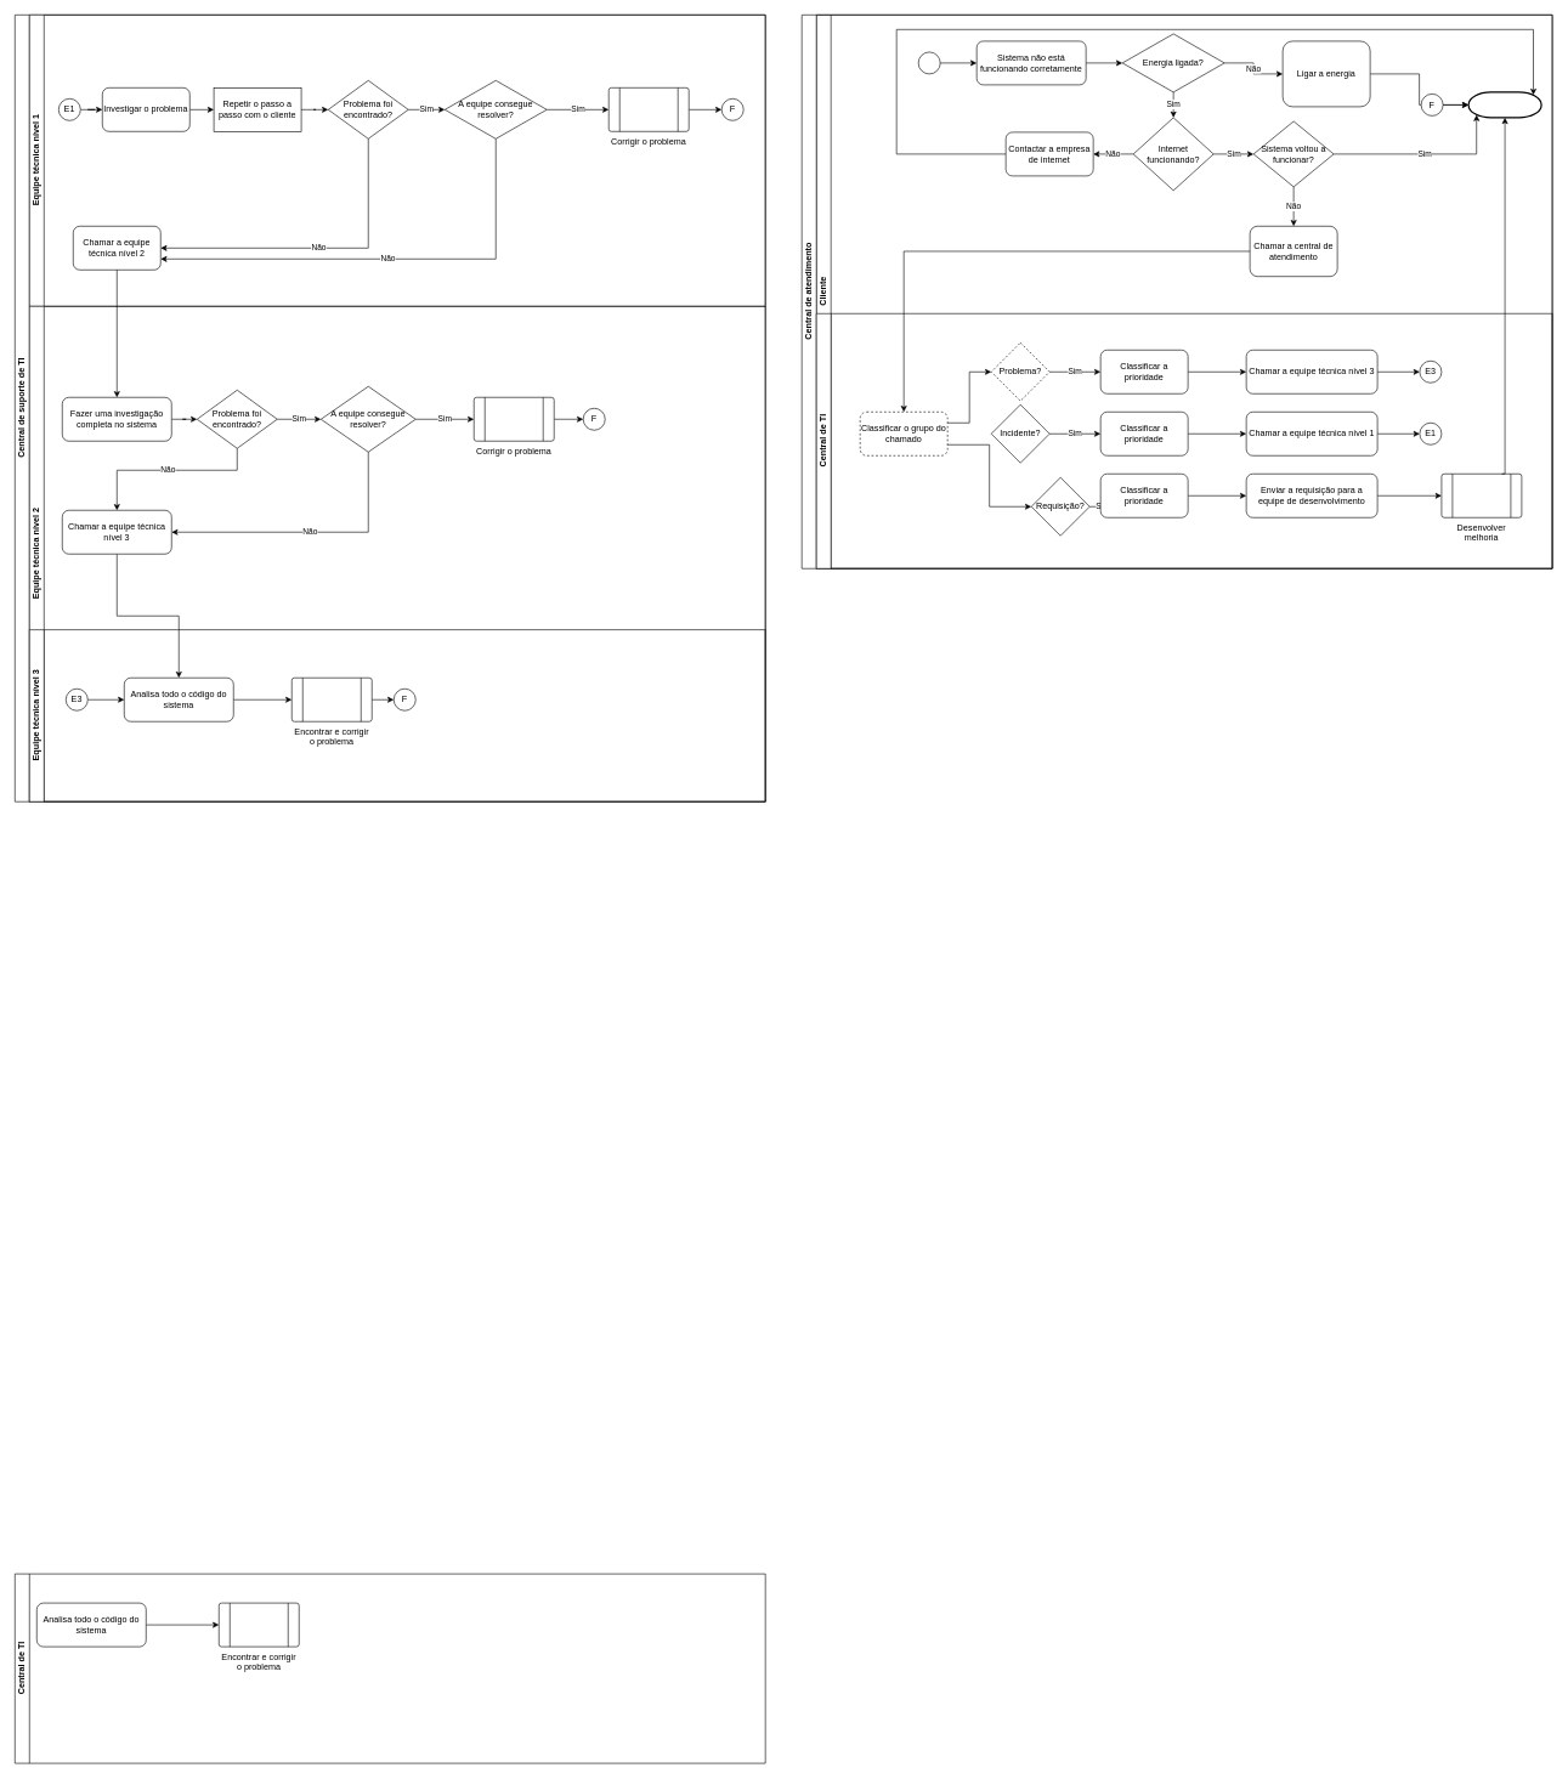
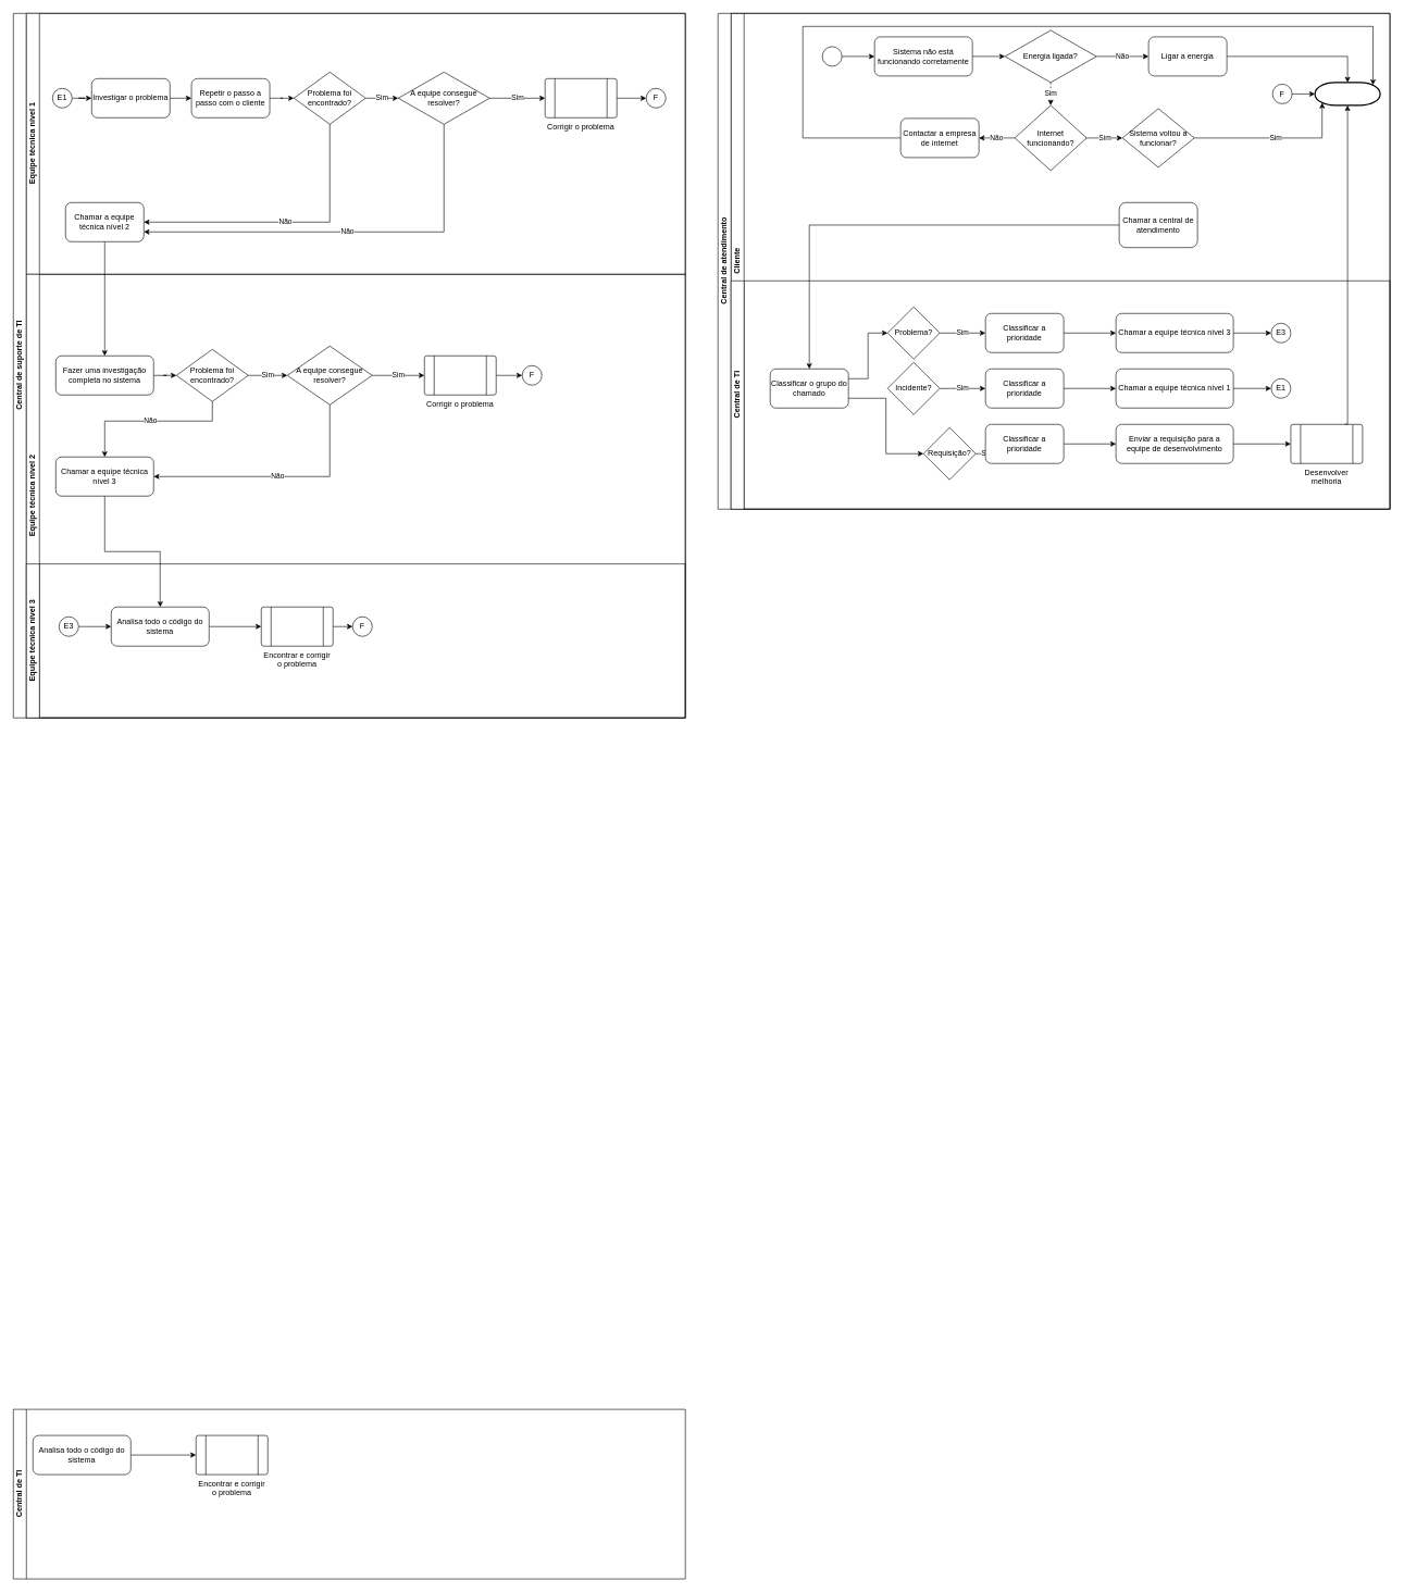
- <mxCell id="68" value="Ligar a energia" style="rounded=1;whiteSpace=wrap;html=1;" vertex="1" parent="47"><mxGeometry x="640" y="36" width="120" height="90" as="geometry" /></mxCell>
+ <mxCell id="68" value="Ligar a energia" style="rounded=1;whiteSpace=wrap;html=1;" vertex="1" parent="47"><mxGeometry x="640" y="36" width="120" height="60" as="geometry" /></mxCell>
- <mxCell id="55" value="Sim" style="edgeStyle=orthogonalEdgeStyle;rounded=0;orthogonalLoop=1;jettySize=auto;html=1;" edge="1" parent="47" source="57" target="61"><mxGeometry relative="1" as="geometry" /></mxCell>
+ <mxCell id="55" value="Sim" style="edgeStyle=orthogonalEdgeStyle;rounded=0;orthogonalLoop=1;jettySize=auto;html=1;dashed=1;" edge="1" parent="47" source="57" target="61"><mxGeometry relative="1" as="geometry" /></mxCell>
- <mxCell id="12" value="Repetir o passo a passo com o cliente" style="whiteSpace=wrap;html=1;rounded=0;" parent="3" vertex="1"><mxGeometry x="253" y="100" width="120" height="60" as="geometry" /></mxCell>
+ <mxCell id="12" value="Repetir o passo a passo com o cliente" style="rounded=1;whiteSpace=wrap;html=1;" parent="3" vertex="1"><mxGeometry x="253" y="100" width="120" height="60" as="geometry" /></mxCell>
- <mxCell id="52" value="Não" style="edgeStyle=orthogonalEdgeStyle;rounded=0;orthogonalLoop=1;jettySize=auto;html=1;entryX=0.5;entryY=0;entryDx=0;entryDy=0;" edge="1" parent="47" source="64" target="69"><mxGeometry relative="1" as="geometry"><mxPoint x="555" y="196" as="targetPoint" /></mxGeometry></mxCell>
- <mxCell id="73" value="Problema?" style="rhombus;whiteSpace=wrap;html=1;dashed=1;" vertex="1" parent="70"><mxGeometry x="240" y="40" width="80" height="80" as="geometry" /></mxCell>
+ <mxCell id="73" value="Problema?" style="rhombus;whiteSpace=wrap;html=1;" vertex="1" parent="70"><mxGeometry x="240" y="40" width="80" height="80" as="geometry" /></mxCell>
- <mxCell id="88" value="Classificar o grupo do chamado" style="rounded=1;whiteSpace=wrap;html=1;dashed=1;" vertex="1" parent="70"><mxGeometry x="60" y="135" width="120" height="60" as="geometry" /></mxCell>
+ <mxCell id="88" value="Classificar o grupo do chamado" style="rounded=1;whiteSpace=wrap;html=1;" vertex="1" parent="70"><mxGeometry x="60" y="135" width="120" height="60" as="geometry" /></mxCell>
